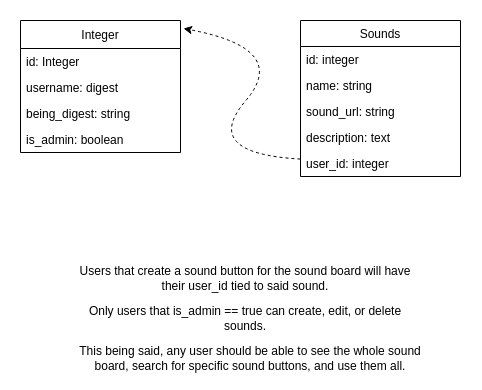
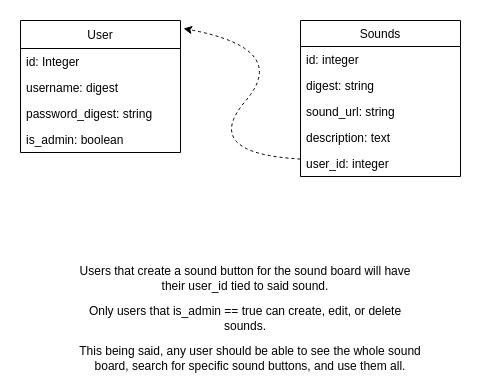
- <mxCell id="2" value="Integer" style="swimlane;fontStyle=0;childLayout=stackLayout;horizontal=1;startSize=28;horizontalStack=0;resizeParent=1;resizeParentMax=0;resizeLast=0;collapsible=1;marginBottom=0;" vertex="1" parent="1"><mxGeometry x="20" y="20" width="160" height="132" as="geometry"><mxRectangle x="40" y="80" width="60" height="30" as="alternateBounds" /></mxGeometry></mxCell>
+ <mxCell id="2" value="User" style="swimlane;fontStyle=0;childLayout=stackLayout;horizontal=1;startSize=28;horizontalStack=0;resizeParent=1;resizeParentMax=0;resizeLast=0;collapsible=1;marginBottom=0;" vertex="1" parent="1"><mxGeometry x="20" y="20" width="160" height="132" as="geometry"><mxRectangle x="40" y="80" width="60" height="30" as="alternateBounds" /></mxGeometry></mxCell>
- <mxCell id="9" value="name: string" style="text;strokeColor=none;fillColor=none;align=left;verticalAlign=top;spacingLeft=4;spacingRight=4;overflow=hidden;rotatable=0;points=[[0,0.5],[1,0.5]];portConstraint=eastwest;" vertex="1" parent="7"><mxGeometry y="52" width="160" height="26" as="geometry" /></mxCell>
+ <mxCell id="9" value="digest: string" style="text;strokeColor=none;fillColor=none;align=left;verticalAlign=top;spacingLeft=4;spacingRight=4;overflow=hidden;rotatable=0;points=[[0,0.5],[1,0.5]];portConstraint=eastwest;" vertex="1" parent="7"><mxGeometry y="52" width="160" height="26" as="geometry" /></mxCell>
- <mxCell id="5" value="being_digest: string" style="text;strokeColor=none;fillColor=none;align=left;verticalAlign=top;spacingLeft=4;spacingRight=4;overflow=hidden;rotatable=0;points=[[0,0.5],[1,0.5]];portConstraint=eastwest;" vertex="1" parent="2"><mxGeometry y="80" width="160" height="26" as="geometry" /></mxCell>
+ <mxCell id="5" value="password_digest: string" style="text;strokeColor=none;fillColor=none;align=left;verticalAlign=top;spacingLeft=4;spacingRight=4;overflow=hidden;rotatable=0;points=[[0,0.5],[1,0.5]];portConstraint=eastwest;" vertex="1" parent="2"><mxGeometry y="80" width="160" height="26" as="geometry" /></mxCell>
